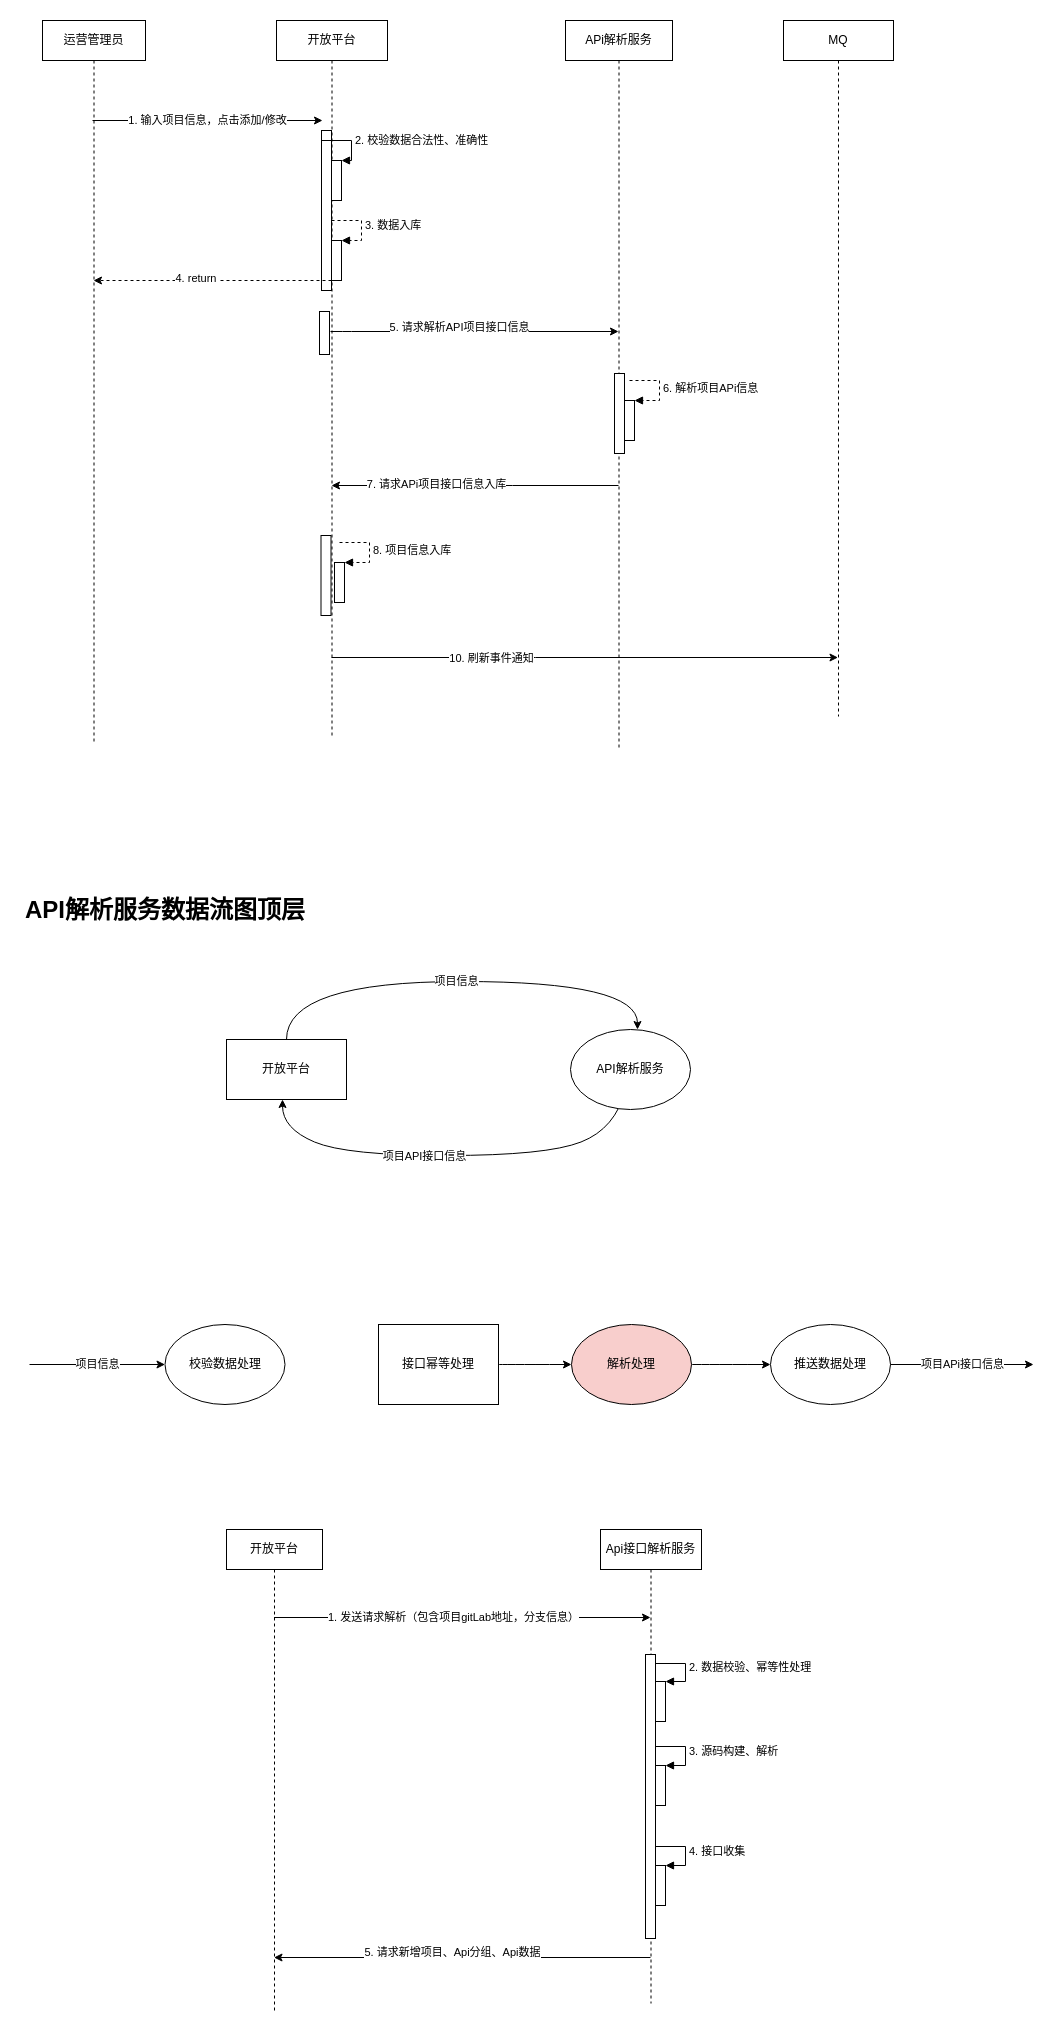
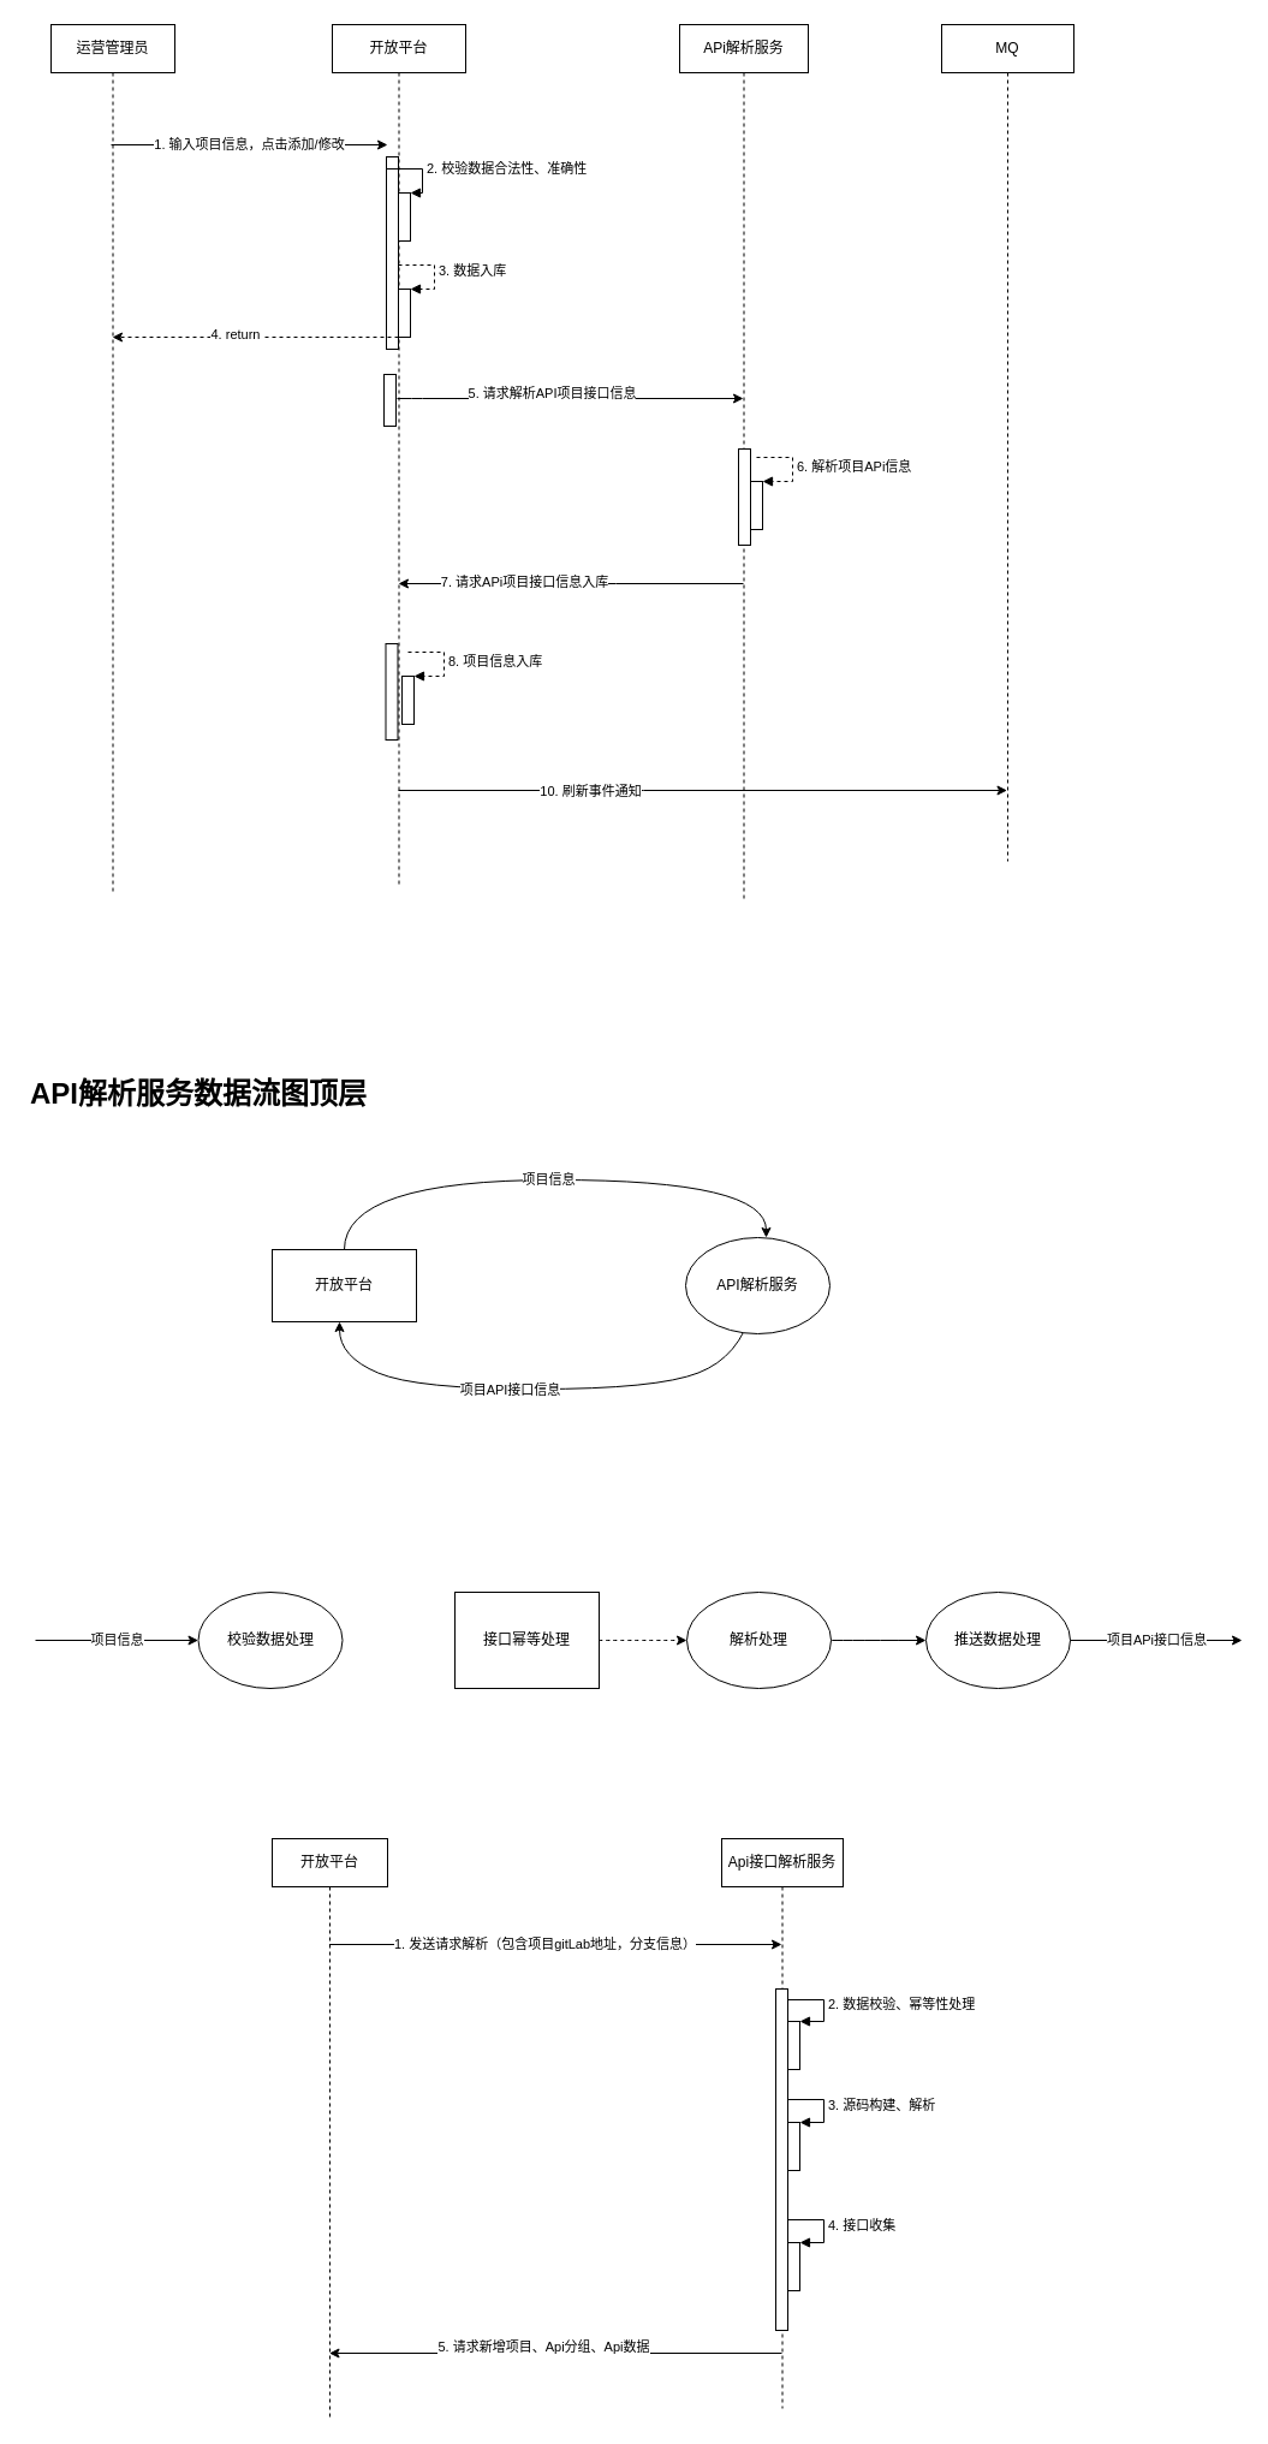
- <mxCell id="36" style="edgeStyle=orthogonalEdgeStyle;curved=1;rounded=0;orthogonalLoop=1;jettySize=auto;html=1;" parent="1" source="37" target="39" edge="1"><mxGeometry relative="1" as="geometry" /></mxCell>
+ <mxCell id="36" style="edgeStyle=orthogonalEdgeStyle;curved=1;rounded=0;orthogonalLoop=1;jettySize=auto;html=1;dashed=1;" parent="1" source="37" target="39" edge="1"><mxGeometry relative="1" as="geometry" /></mxCell>
- <mxCell id="39" value="解析处理" style="ellipse;whiteSpace=wrap;html=1;fillColor=#f8cecc;" parent="1" vertex="1"><mxGeometry x="571" y="1324" width="120" height="80" as="geometry" /></mxCell>
+ <mxCell id="39" value="解析处理" style="ellipse;whiteSpace=wrap;html=1;" parent="1" vertex="1"><mxGeometry x="571" y="1324" width="120" height="80" as="geometry" /></mxCell>
